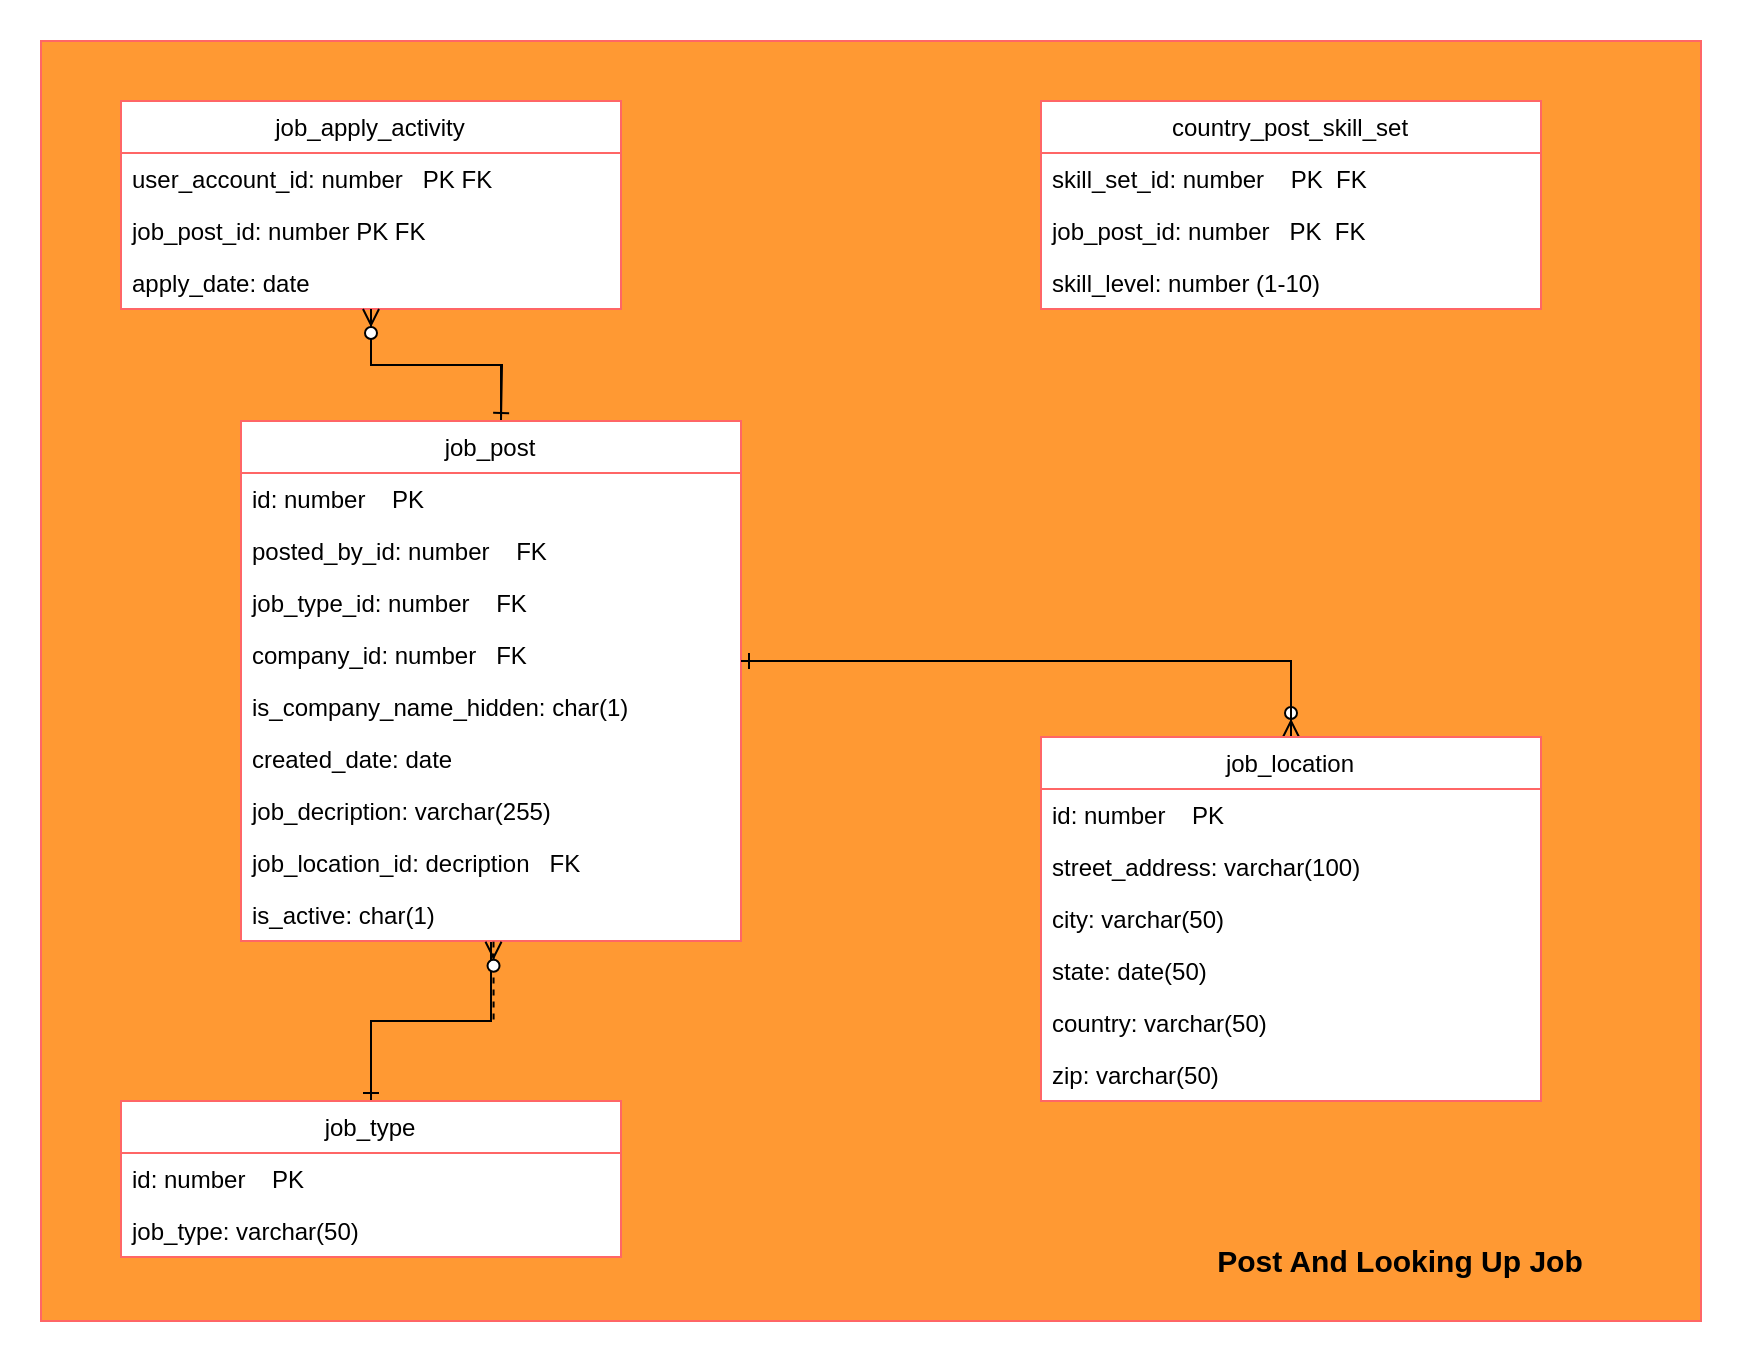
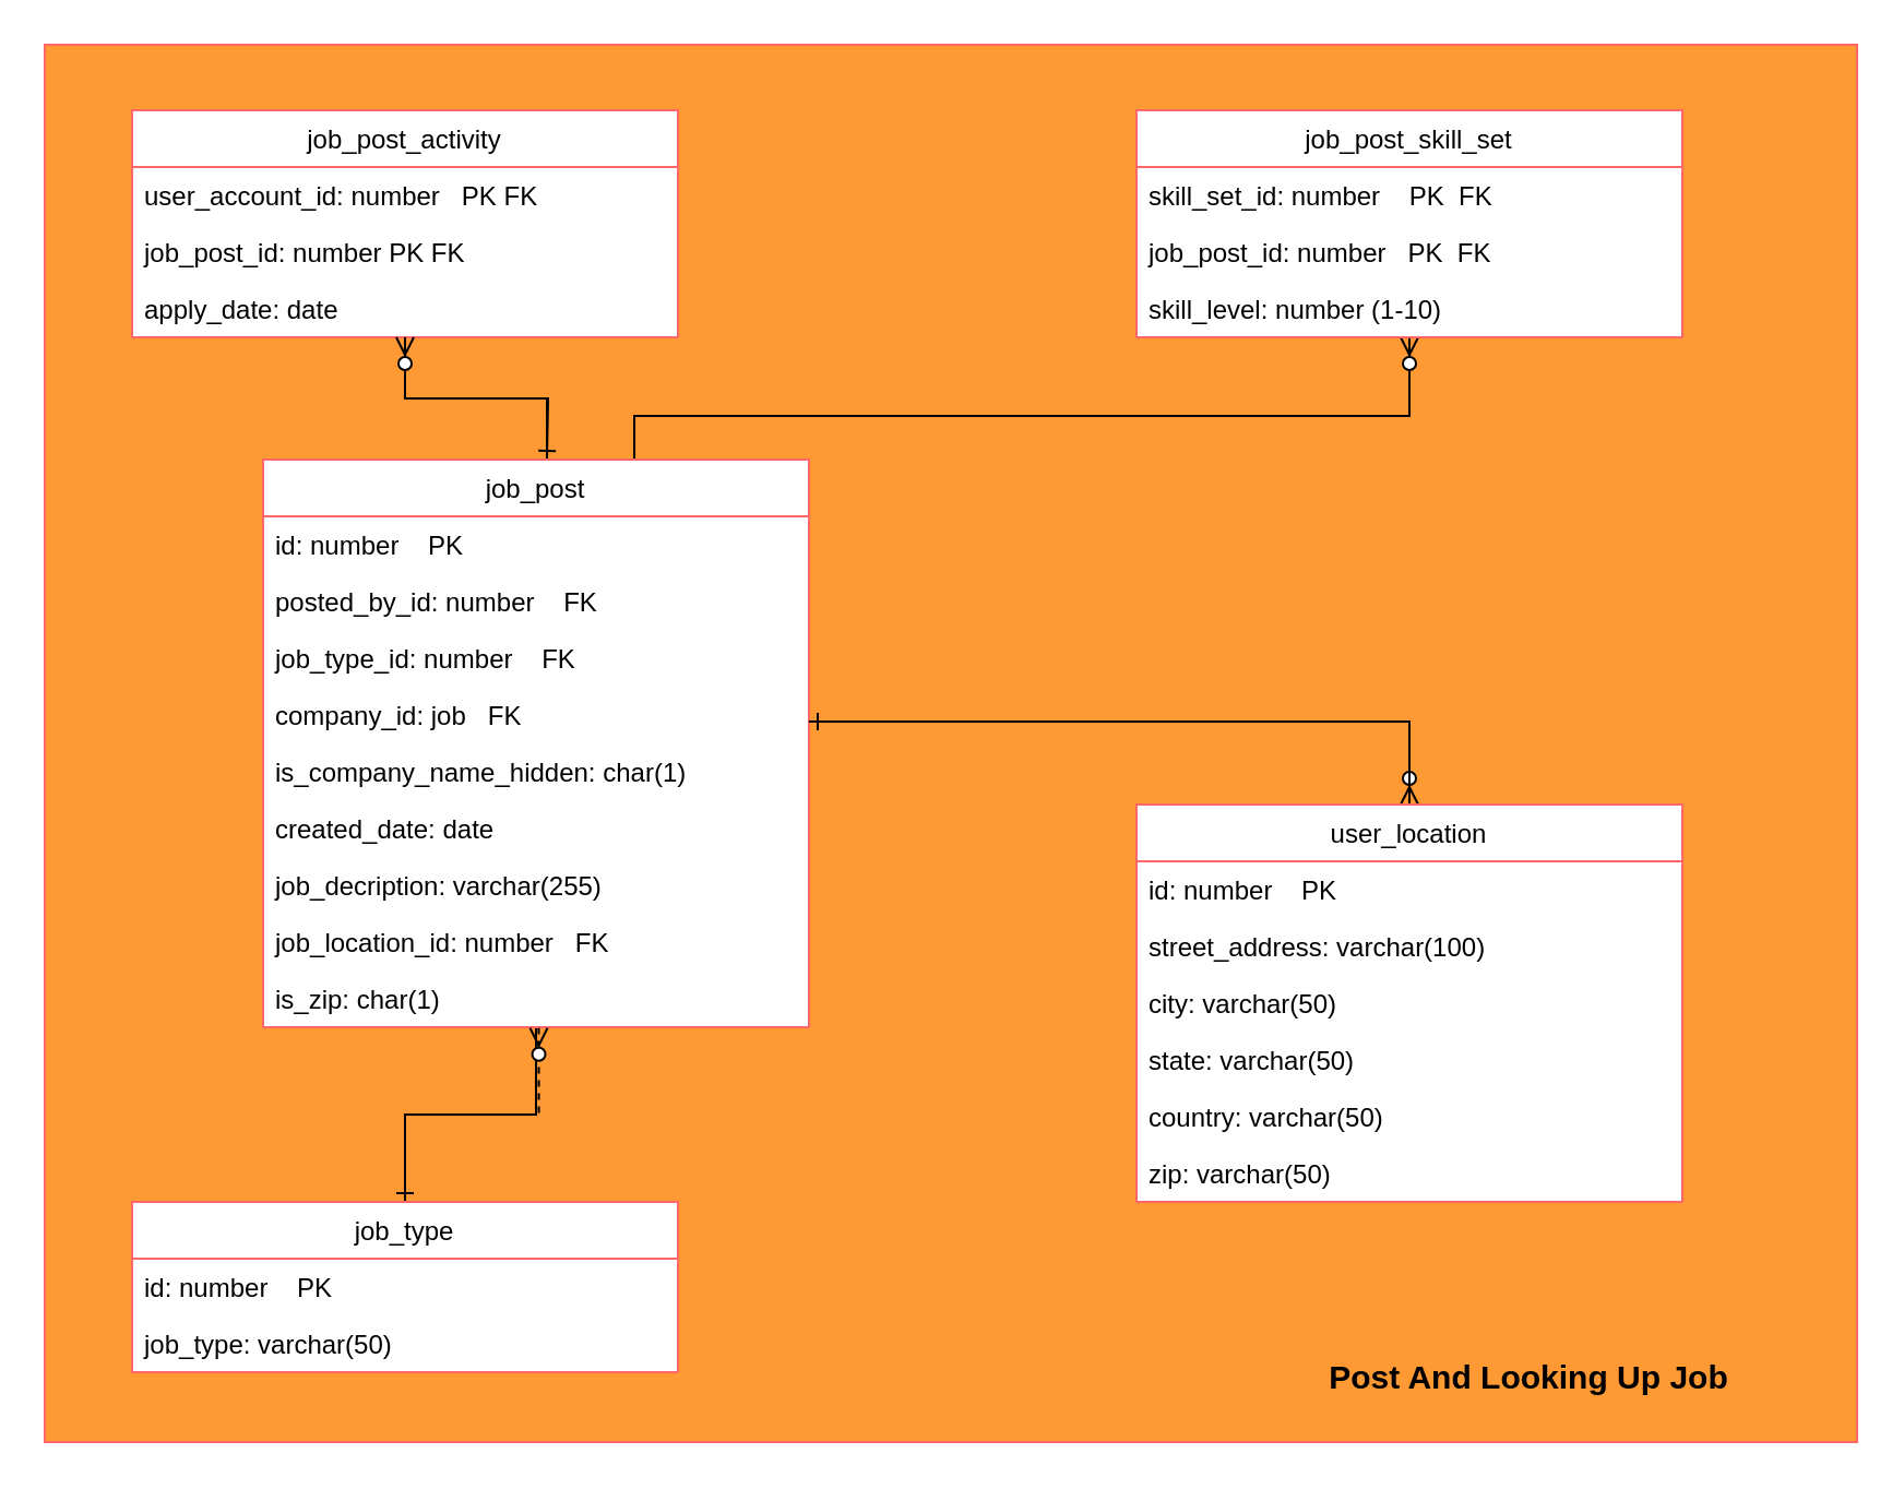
- <mxCell id="4" value="job_apply_activity" style="swimlane;fontStyle=0;childLayout=stackLayout;horizontal=1;startSize=26;horizontalStack=0;resizeParent=1;resizeParentMax=0;resizeLast=0;collapsible=1;marginBottom=0;strokeColor=#FF6666;fillColor=#FFFFFF;swimlaneFillColor=#ffffff;" vertex="1" parent="1"><mxGeometry x="60" y="50" width="250" height="104" as="geometry" /></mxCell>
+ <mxCell id="4" value="job_post_activity" style="swimlane;fontStyle=0;childLayout=stackLayout;horizontal=1;startSize=26;horizontalStack=0;resizeParent=1;resizeParentMax=0;resizeLast=0;collapsible=1;marginBottom=0;strokeColor=#FF6666;fillColor=#FFFFFF;swimlaneFillColor=#ffffff;" vertex="1" parent="1"><mxGeometry x="60" y="50" width="250" height="104" as="geometry" /></mxCell>
- <mxCell id="26" value="country_post_skill_set" style="swimlane;fontStyle=0;childLayout=stackLayout;horizontal=1;startSize=26;horizontalStack=0;resizeParent=1;resizeParentMax=0;resizeLast=0;collapsible=1;marginBottom=0;strokeColor=#FF6666;fillColor=#FFFFFF;swimlaneFillColor=#ffffff;" vertex="1" parent="1"><mxGeometry x="520" y="50" width="250" height="104" as="geometry" /></mxCell>
+ <mxCell id="26" value="job_post_skill_set" style="swimlane;fontStyle=0;childLayout=stackLayout;horizontal=1;startSize=26;horizontalStack=0;resizeParent=1;resizeParentMax=0;resizeLast=0;collapsible=1;marginBottom=0;strokeColor=#FF6666;fillColor=#FFFFFF;swimlaneFillColor=#ffffff;" vertex="1" parent="1"><mxGeometry x="520" y="50" width="250" height="104" as="geometry" /></mxCell>
+ <mxCell id="9" style="edgeStyle=orthogonalEdgeStyle;rounded=0;orthogonalLoop=1;jettySize=auto;html=1;endArrow=ERzeroToMany;endFill=1;" edge="1" parent="1" source="12" target="29"><mxGeometry relative="1" as="geometry"><Array as="points"><mxPoint x="290" y="190" /><mxPoint x="645" y="190" /></Array></mxGeometry></mxCell>
- <mxCell id="16" value="company_id: number   FK" style="text;strokeColor=none;fillColor=none;align=left;verticalAlign=top;spacingLeft=4;spacingRight=4;overflow=hidden;rotatable=0;points=[[0,0.5],[1,0.5]];portConstraint=eastwest;" vertex="1" parent="12"><mxGeometry y="104" width="250" height="26" as="geometry" /></mxCell>
+ <mxCell id="16" value="company_id: job   FK" style="text;strokeColor=none;fillColor=none;align=left;verticalAlign=top;spacingLeft=4;spacingRight=4;overflow=hidden;rotatable=0;points=[[0,0.5],[1,0.5]];portConstraint=eastwest;" vertex="1" parent="12"><mxGeometry y="104" width="250" height="26" as="geometry" /></mxCell>
- <mxCell id="31" value="job_location" style="swimlane;fontStyle=0;childLayout=stackLayout;horizontal=1;startSize=26;horizontalStack=0;resizeParent=1;resizeParentMax=0;resizeLast=0;collapsible=1;marginBottom=0;strokeColor=#FF6666;fillColor=#FFFFFF;swimlaneFillColor=#ffffff;" vertex="1" parent="1"><mxGeometry x="520" y="368" width="250" height="182" as="geometry" /></mxCell>
+ <mxCell id="31" value="user_location" style="swimlane;fontStyle=0;childLayout=stackLayout;horizontal=1;startSize=26;horizontalStack=0;resizeParent=1;resizeParentMax=0;resizeLast=0;collapsible=1;marginBottom=0;strokeColor=#FF6666;fillColor=#FFFFFF;swimlaneFillColor=#ffffff;" vertex="1" parent="1"><mxGeometry x="520" y="368" width="250" height="182" as="geometry" /></mxCell>
- <mxCell id="20" value="job_location_id: decription   FK" style="text;strokeColor=none;fillColor=none;align=left;verticalAlign=top;spacingLeft=4;spacingRight=4;overflow=hidden;rotatable=0;points=[[0,0.5],[1,0.5]];portConstraint=eastwest;" vertex="1" parent="12"><mxGeometry y="208" width="250" height="26" as="geometry" /></mxCell>
+ <mxCell id="20" value="job_location_id: number   FK" style="text;strokeColor=none;fillColor=none;align=left;verticalAlign=top;spacingLeft=4;spacingRight=4;overflow=hidden;rotatable=0;points=[[0,0.5],[1,0.5]];portConstraint=eastwest;" vertex="1" parent="12"><mxGeometry y="208" width="250" height="26" as="geometry" /></mxCell>
- <mxCell id="21" value="is_active: char(1)" style="text;strokeColor=none;fillColor=none;align=left;verticalAlign=top;spacingLeft=4;spacingRight=4;overflow=hidden;rotatable=0;points=[[0,0.5],[1,0.5]];portConstraint=eastwest;" vertex="1" parent="12"><mxGeometry y="234" width="250" height="26" as="geometry" /></mxCell>
+ <mxCell id="21" value="is_zip: char(1)" style="text;strokeColor=none;fillColor=none;align=left;verticalAlign=top;spacingLeft=4;spacingRight=4;overflow=hidden;rotatable=0;points=[[0,0.5],[1,0.5]];portConstraint=eastwest;" vertex="1" parent="12"><mxGeometry y="234" width="250" height="26" as="geometry" /></mxCell>
- <mxCell id="35" value="state: date(50)" style="text;strokeColor=none;fillColor=none;align=left;verticalAlign=top;spacingLeft=4;spacingRight=4;overflow=hidden;rotatable=0;points=[[0,0.5],[1,0.5]];portConstraint=eastwest;" vertex="1" parent="31"><mxGeometry y="104" width="250" height="26" as="geometry" /></mxCell>
+ <mxCell id="35" value="state: varchar(50)" style="text;strokeColor=none;fillColor=none;align=left;verticalAlign=top;spacingLeft=4;spacingRight=4;overflow=hidden;rotatable=0;points=[[0,0.5],[1,0.5]];portConstraint=eastwest;" vertex="1" parent="31"><mxGeometry y="104" width="250" height="26" as="geometry" /></mxCell>
